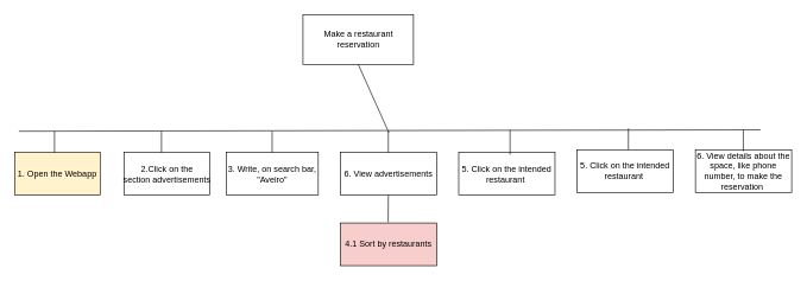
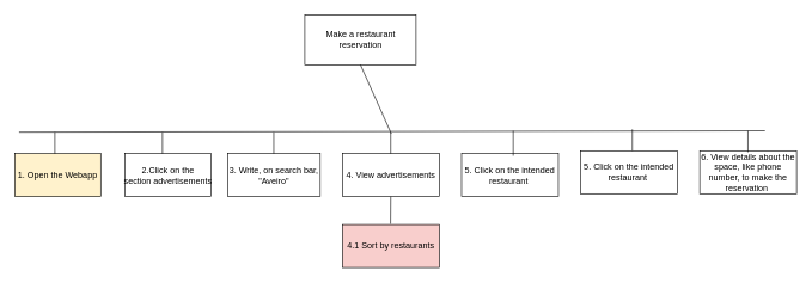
- <mxCell id="8" value="6. View advertisements" style="rounded=0;whiteSpace=wrap;html=1;" parent="1" vertex="1"><mxGeometry x="477" y="214" width="135" height="60" as="geometry" /></mxCell>
+ <mxCell id="8" value="4. View advertisements" style="rounded=0;whiteSpace=wrap;html=1;" parent="1" vertex="1"><mxGeometry x="477" y="214" width="135" height="60" as="geometry" /></mxCell>
